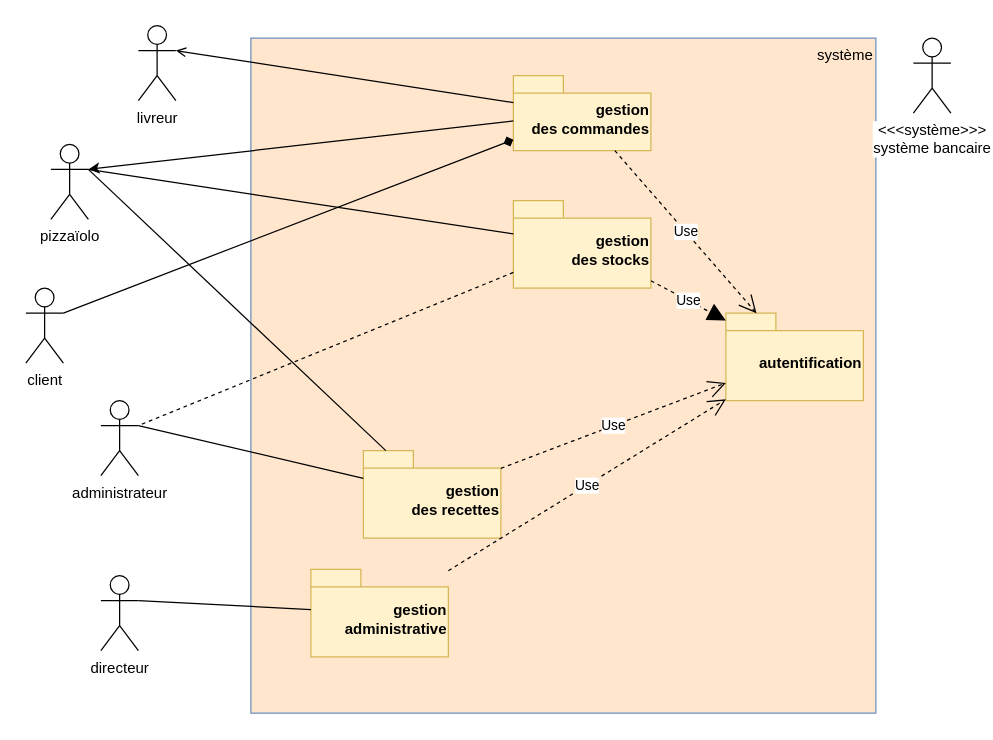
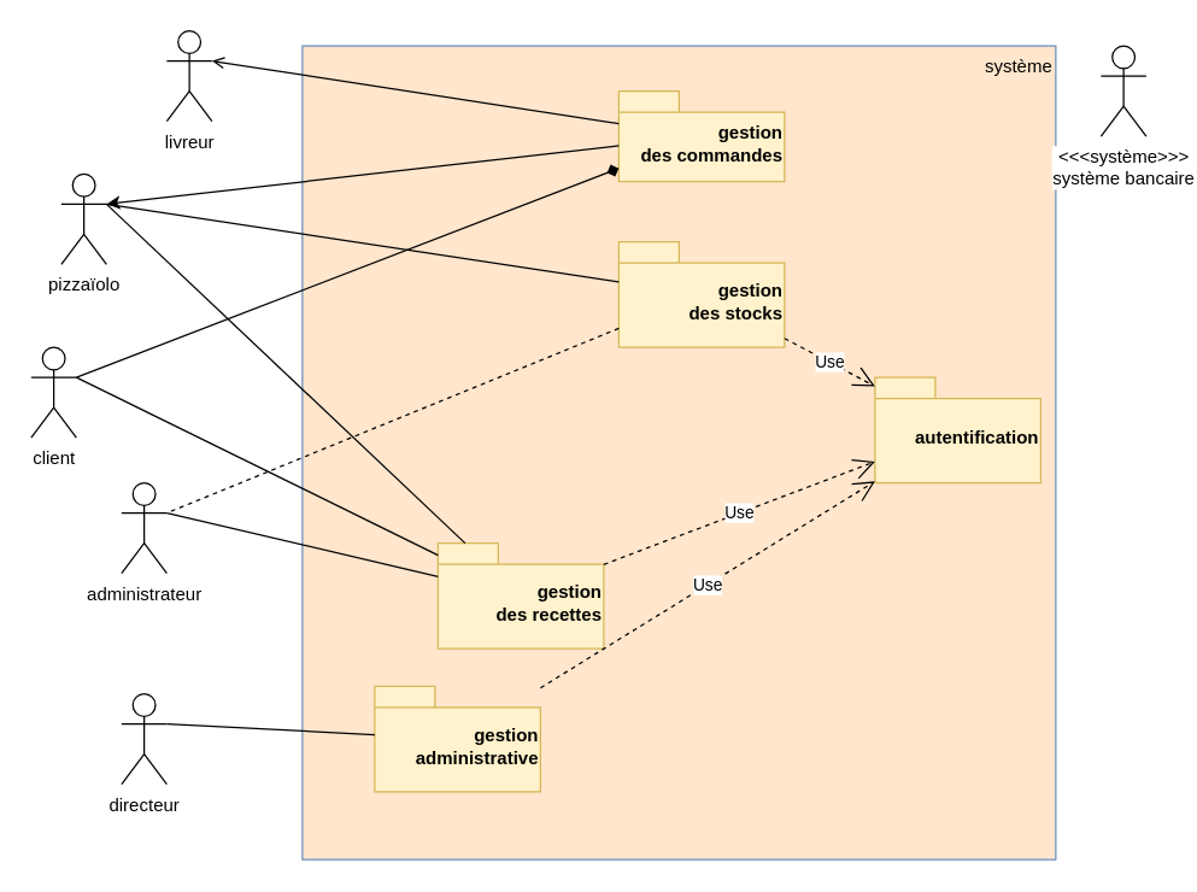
- <mxCell id="24" value="Use" style="endArrow=open;endSize=12;dashed=1;html=1;" parent="1" source="4" target="22" edge="1"><mxGeometry width="160" relative="1" as="geometry"><mxPoint x="520" y="80" as="sourcePoint" /><mxPoint x="570" y="381.111" as="targetPoint" /></mxGeometry></mxCell>
- <mxCell id="25" value="Use" style="endArrow=block;endSize=12;dashed=1;html=1;" parent="1" source="18" target="22" edge="1"><mxGeometry width="160" relative="1" as="geometry"><mxPoint x="420" y="408.889" as="sourcePoint" /><mxPoint x="580" y="391.111" as="targetPoint" /></mxGeometry></mxCell>
+ <mxCell id="25" value="Use" style="endArrow=open;endSize=12;dashed=1;html=1;" parent="1" source="18" target="22" edge="1"><mxGeometry width="160" relative="1" as="geometry"><mxPoint x="420" y="408.889" as="sourcePoint" /><mxPoint x="580" y="391.111" as="targetPoint" /></mxGeometry></mxCell>
+ <mxCell id="11" value="" style="endArrow=none;html=1;entryX=1;entryY=0.333;entryDx=0;entryDy=0;entryPerimeter=0;" parent="1" source="9" target="12" edge="1"><mxGeometry width="50" height="50" relative="1" as="geometry"><mxPoint x="20" y="530" as="sourcePoint" /><mxPoint x="120" y="50" as="targetPoint" /></mxGeometry></mxCell>
